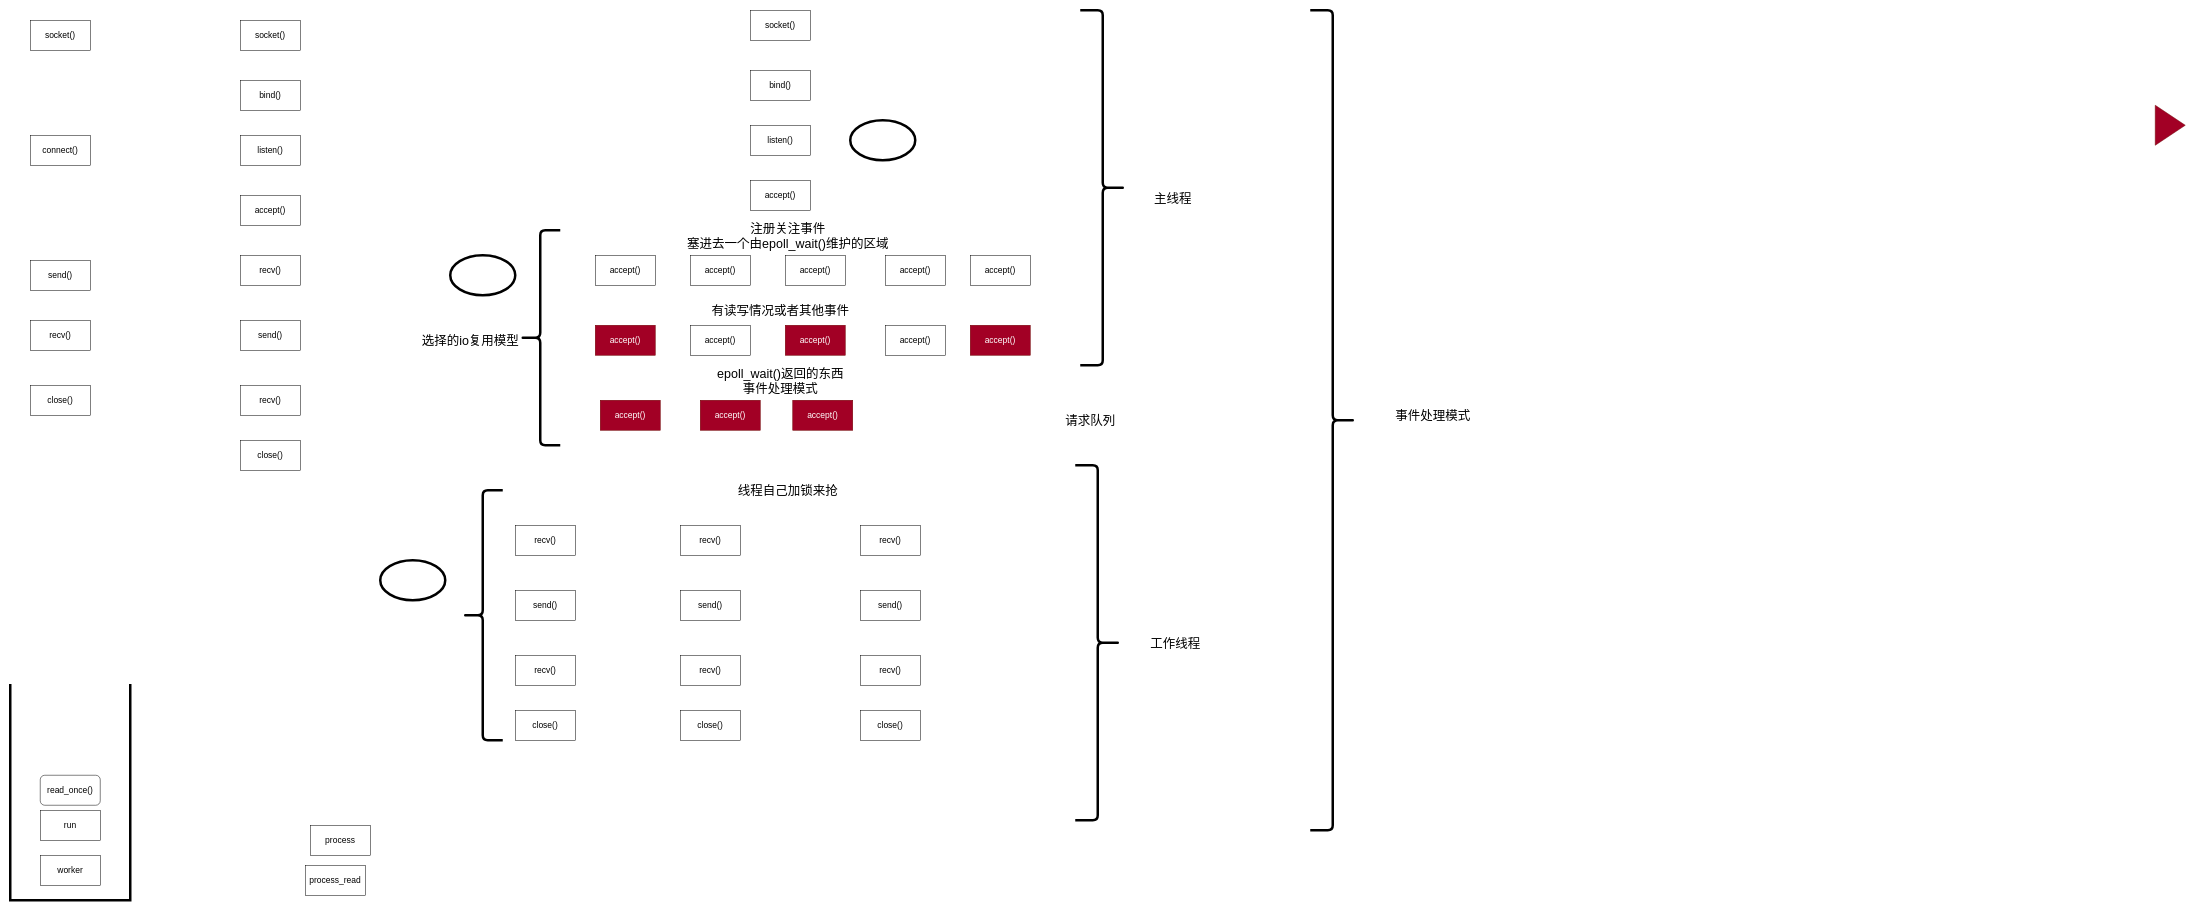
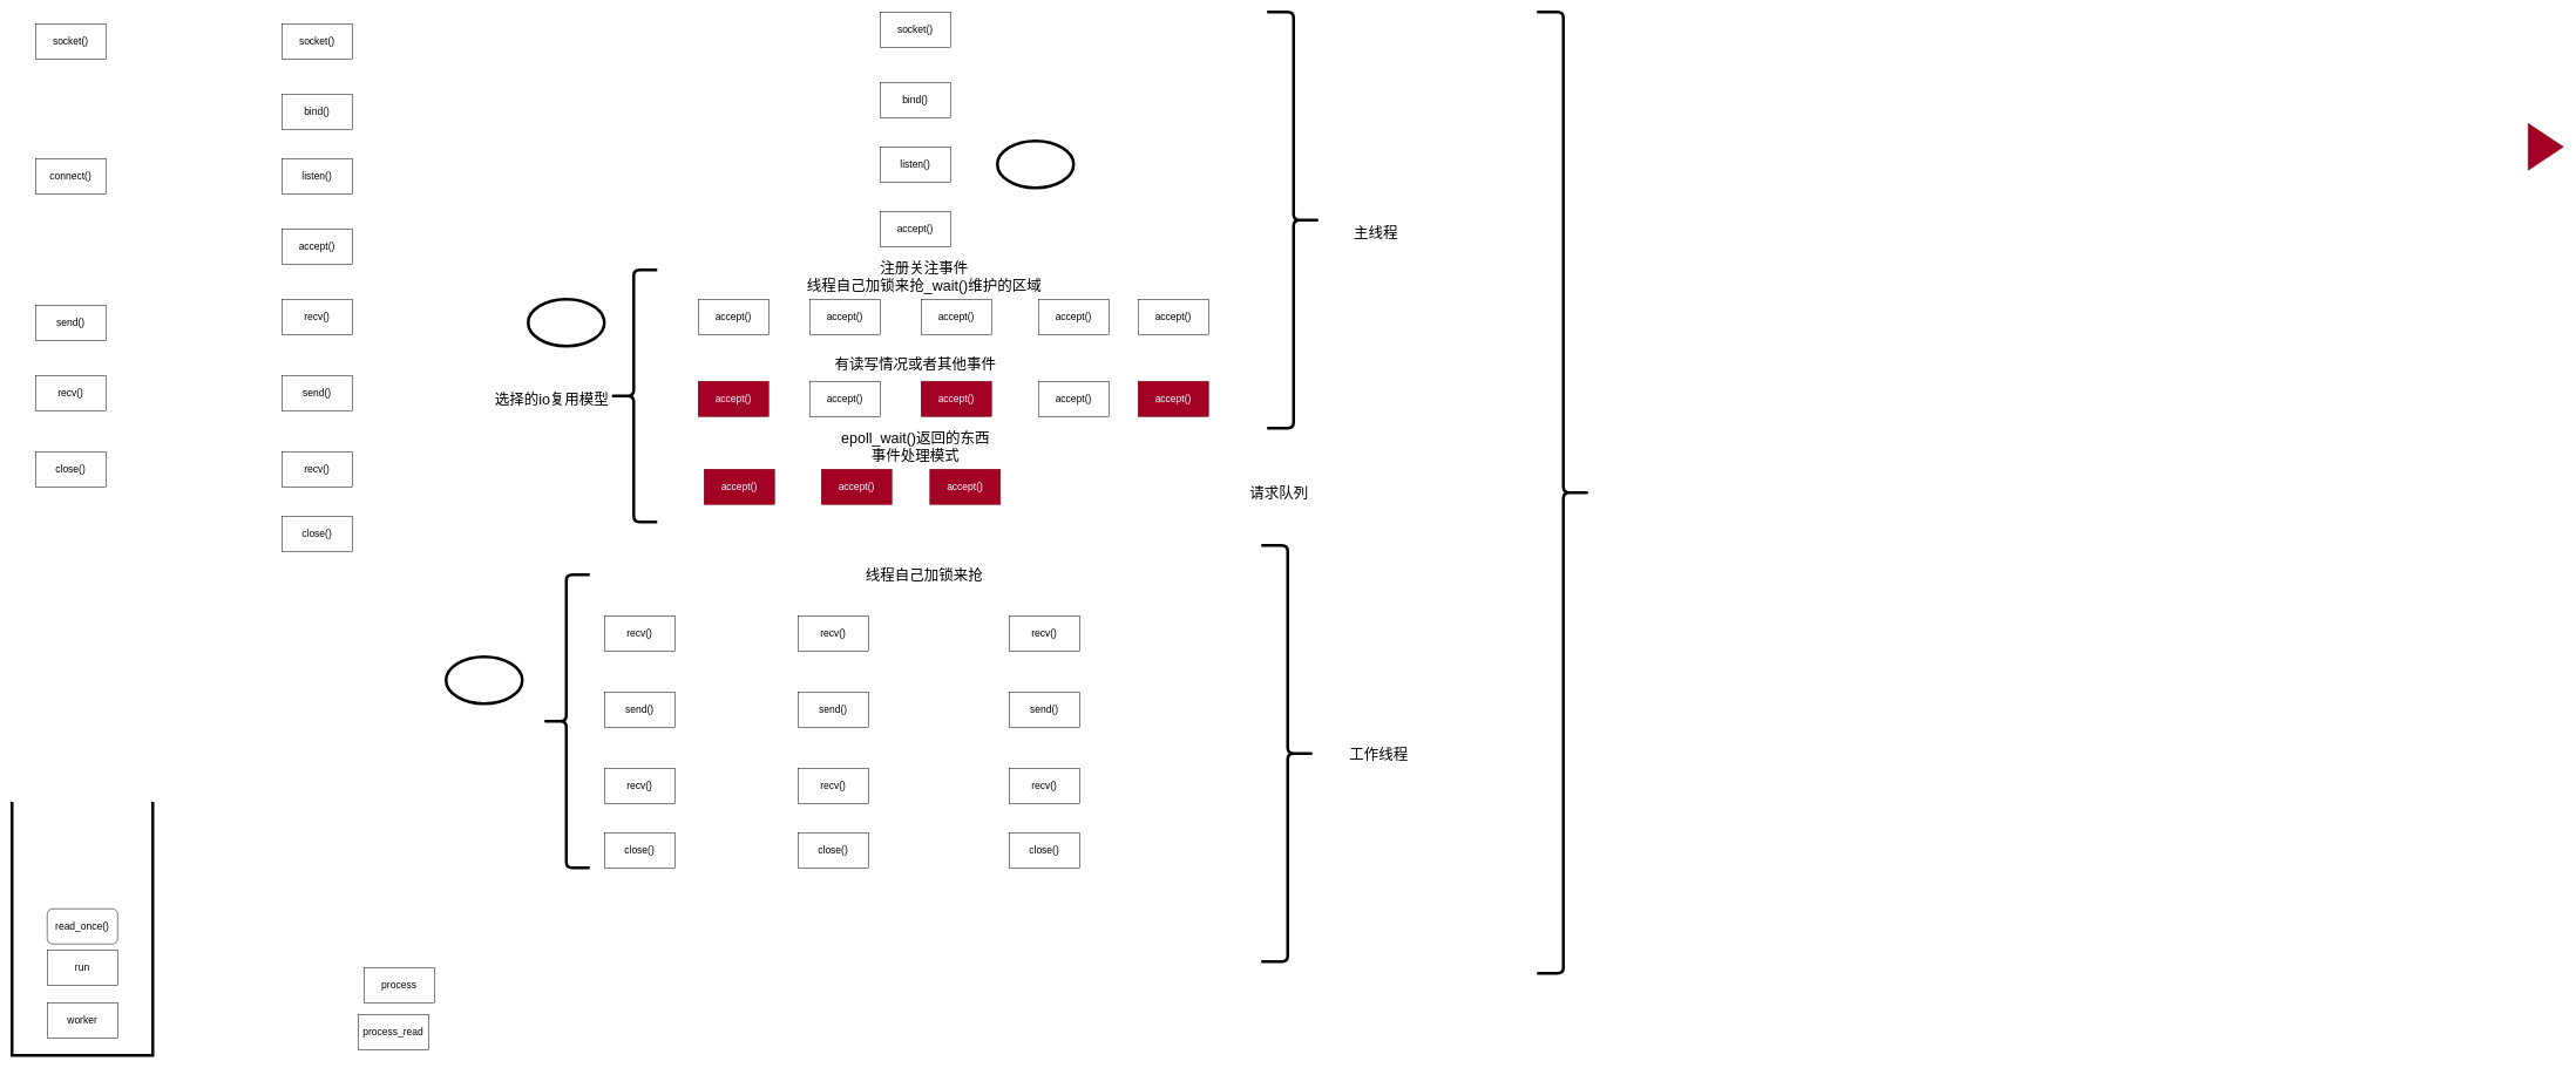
- <mxCell id="26" value="注册关注事件&lt;br&gt;塞进去一个由epoll_wait()维护的区域" style="text;html=1;align=center;verticalAlign=middle;resizable=0;points=[];autosize=1;strokeColor=none;fillColor=none;fontSize=25;fontColor=#000000;" vertex="1" parent="1"><mxGeometry x="1360" y="435" width="430" height="70" as="geometry" /></mxCell>
+ <mxCell id="26" value="注册关注事件&lt;br&gt;线程自己加锁来抢_wait()维护的区域" style="text;html=1;align=center;verticalAlign=middle;resizable=0;points=[];autosize=1;strokeColor=none;fillColor=none;fontSize=25;fontColor=#000000;" vertex="1" parent="1"><mxGeometry x="1360" y="435" width="430" height="70" as="geometry" /></mxCell>
- <mxCell id="55" value="事件处理模式" style="text;html=1;align=center;verticalAlign=middle;resizable=0;points=[];autosize=1;strokeColor=none;fillColor=none;fontSize=25;fontColor=#000000;" vertex="1" parent="1"><mxGeometry x="2780" y="810" width="170" height="40" as="geometry" /></mxCell>
